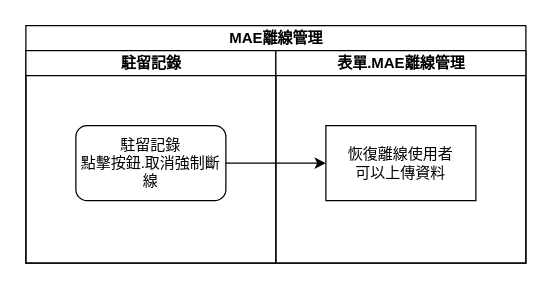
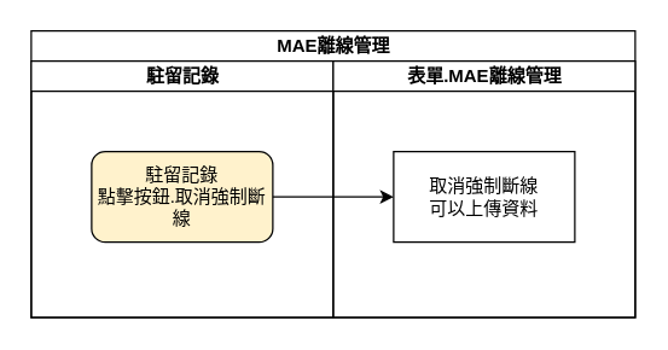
- <mxCell id="4" value="駐留記錄&lt;br&gt;點擊按鈕.取消強制斷線" style="rounded=1;whiteSpace=wrap;html=1;" parent="3" vertex="1"><mxGeometry x="40" y="60" width="120" height="60" as="geometry" /></mxCell>
+ <mxCell id="4" value="駐留記錄&lt;br&gt;點擊按鈕.取消強制斷線" style="rounded=1;whiteSpace=wrap;html=1;fillColor=#fff2cc;" parent="3" vertex="1"><mxGeometry x="40" y="60" width="120" height="60" as="geometry" /></mxCell>
- <mxCell id="6" value="恢復離線使用者&lt;br&gt;可以上傳資料" style="rounded=0;whiteSpace=wrap;html=1;" parent="5" vertex="1"><mxGeometry x="40" y="60" width="120" height="60" as="geometry" /></mxCell>
+ <mxCell id="6" value="取消強制斷線&lt;br&gt;可以上傳資料" style="rounded=0;whiteSpace=wrap;html=1;" parent="5" vertex="1"><mxGeometry x="40" y="60" width="120" height="60" as="geometry" /></mxCell>
